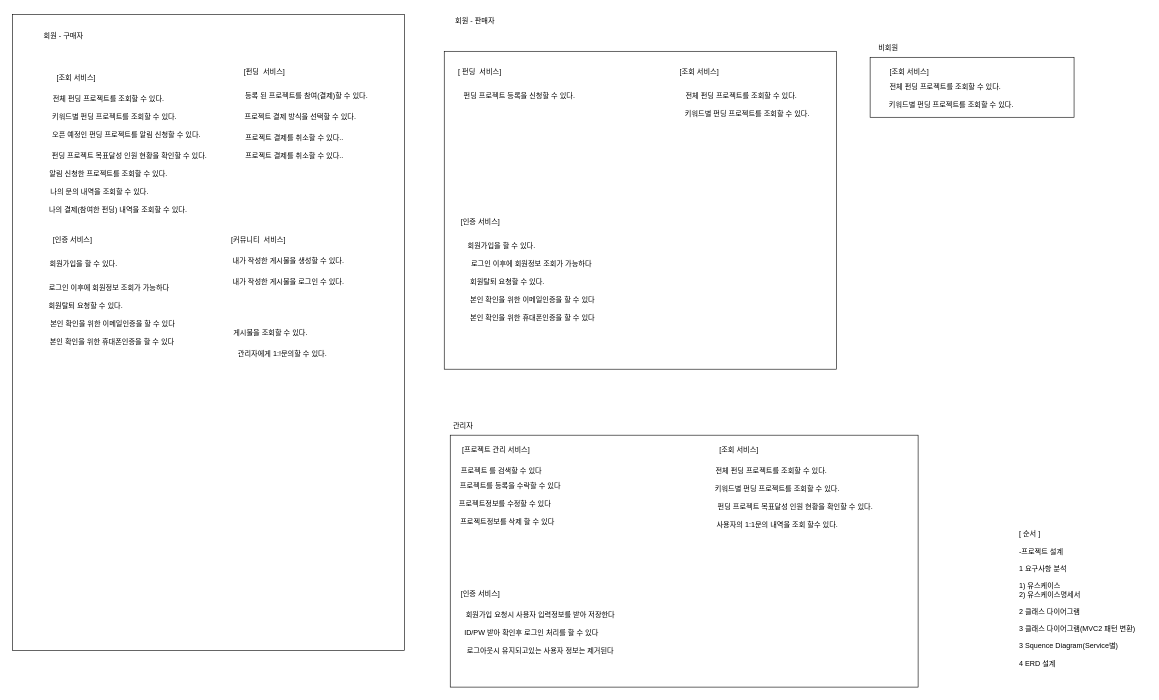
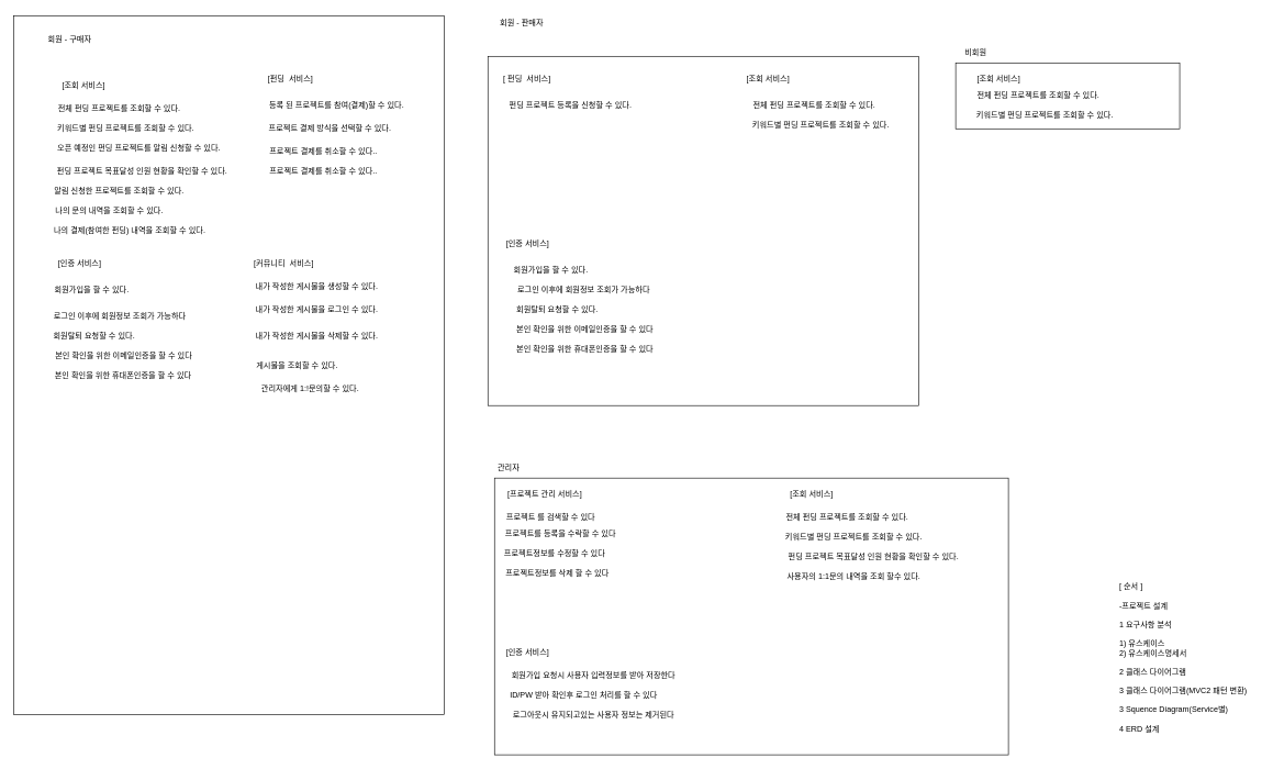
+ <mxCell id="39" value="내가 작성한 게시물을 삭제할 수 있다." style="text;html=1;align=center;verticalAlign=middle;resizable=0;points=[];autosize=1;strokeColor=none;fillColor=none;" parent="1" vertex="1"><mxGeometry x="370" y="495" width="220" height="30" as="geometry" /></mxCell>
